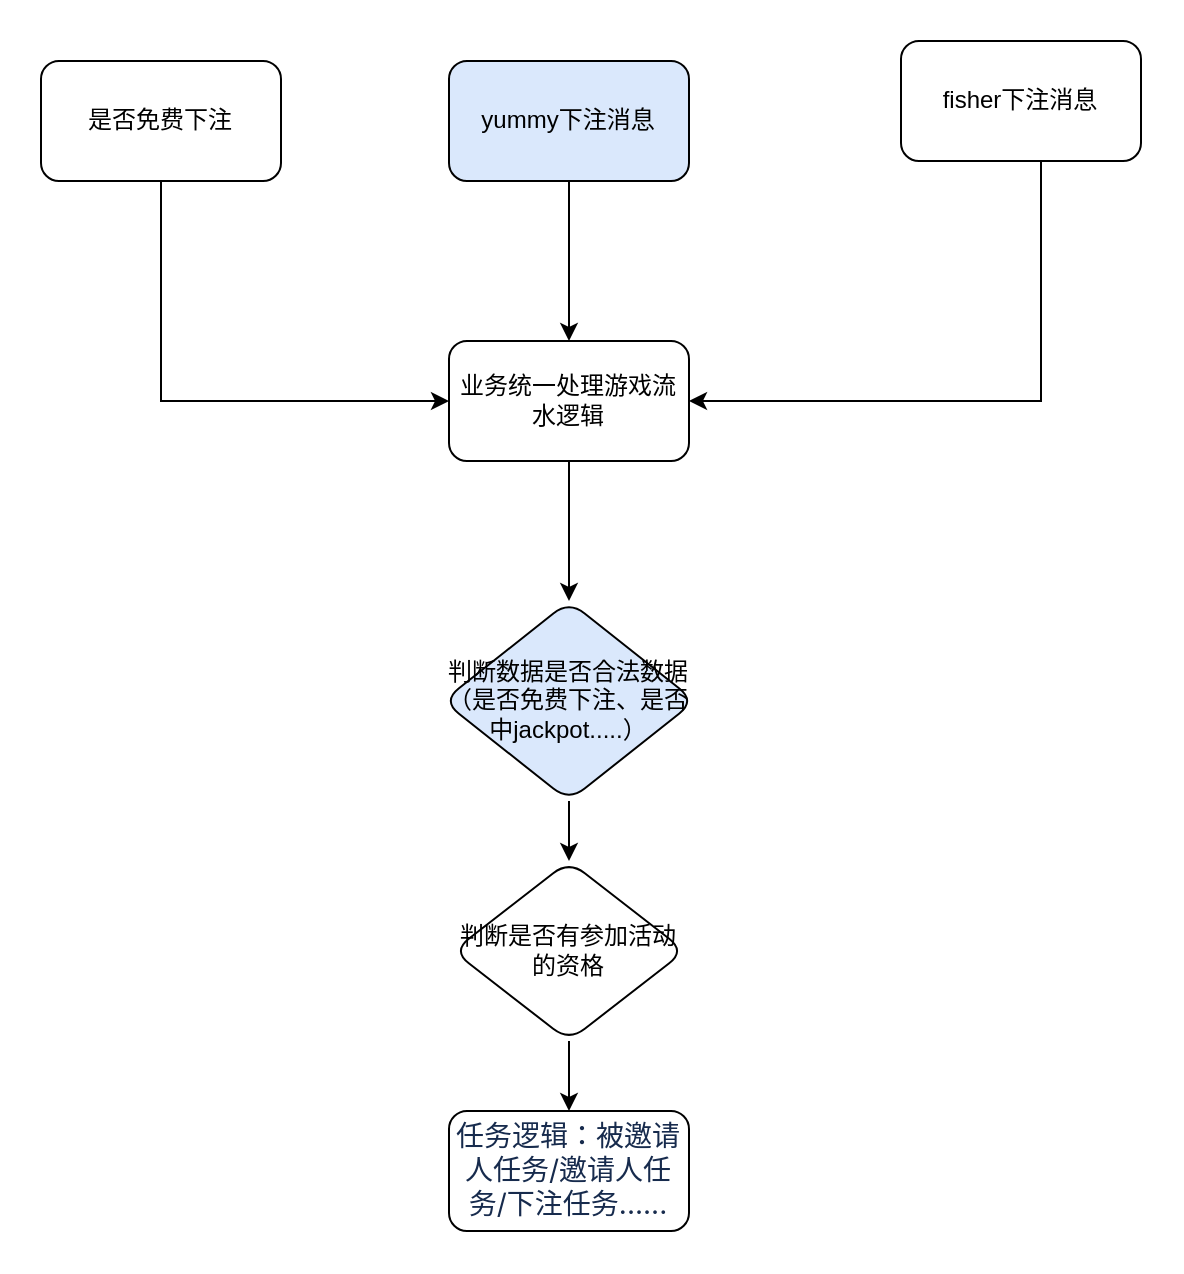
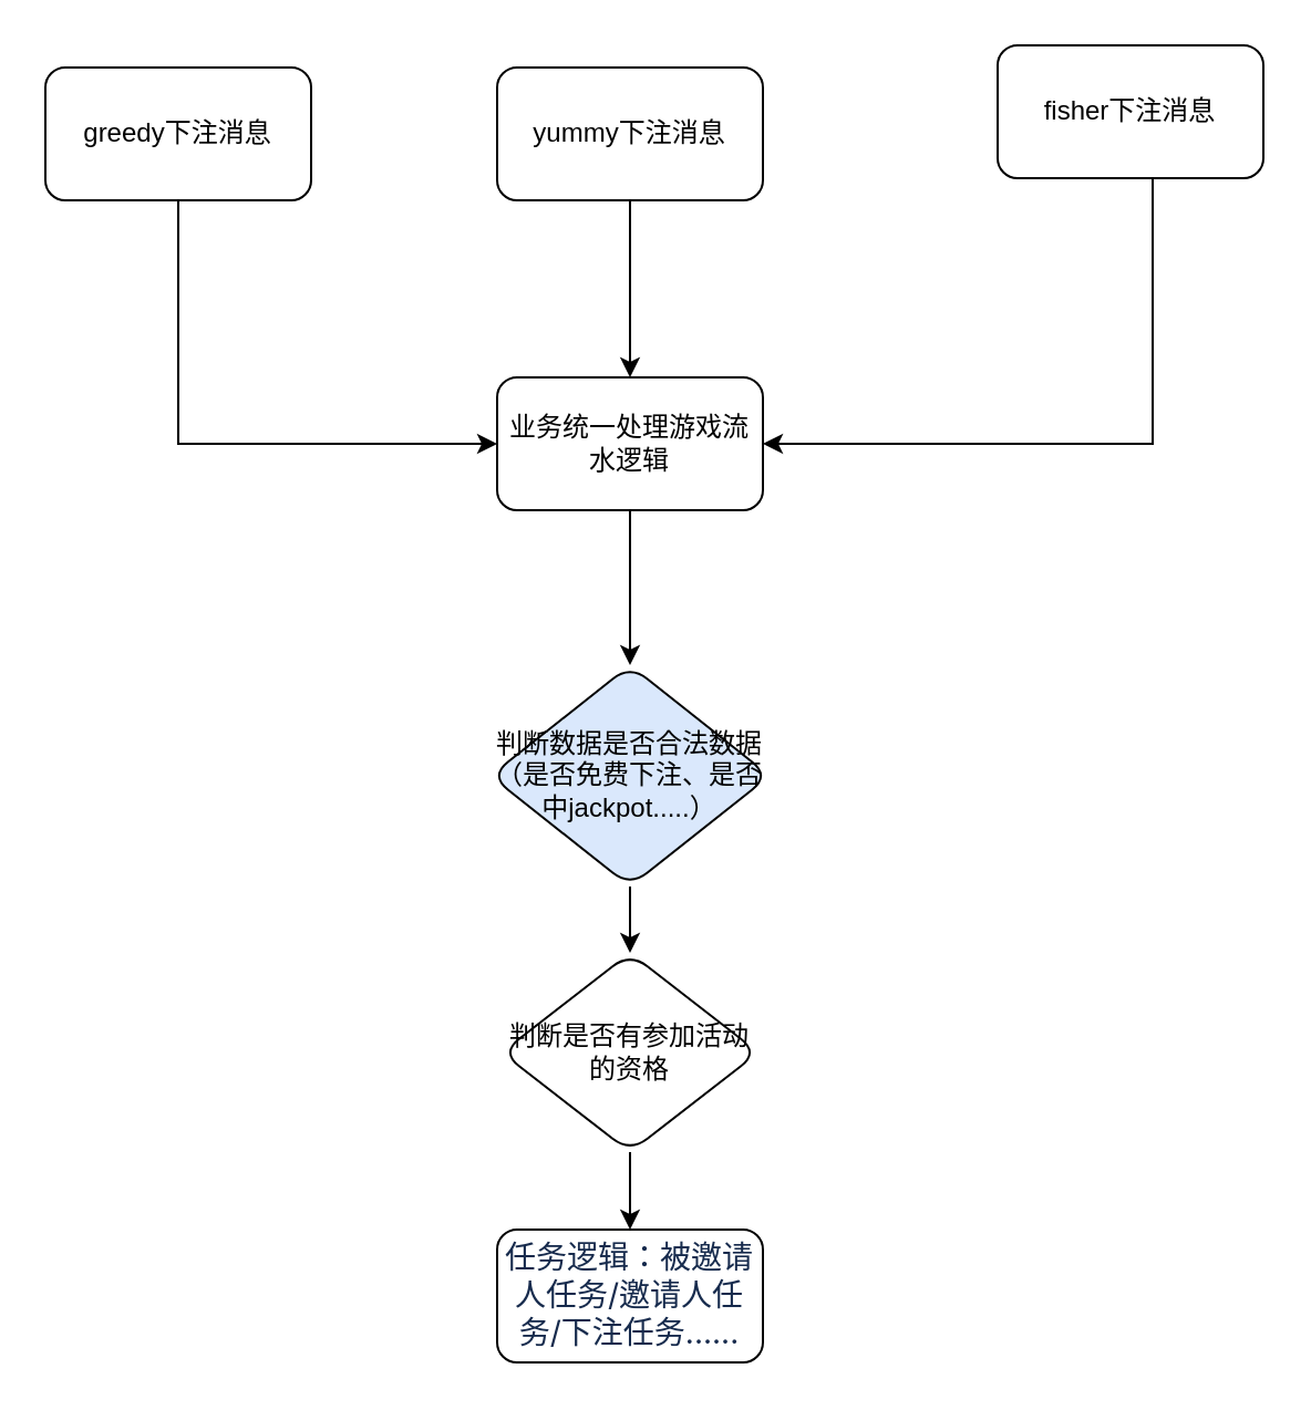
- <mxCell id="3" value="是否免费下注" style="rounded=1;whiteSpace=wrap;html=1;" parent="1" vertex="1"><mxGeometry x="20" y="30" width="120" height="60" as="geometry" /></mxCell>
+ <mxCell id="3" value="greedy下注消息" style="rounded=1;whiteSpace=wrap;html=1;" parent="1" vertex="1"><mxGeometry x="20" y="30" width="120" height="60" as="geometry" /></mxCell>
- <mxCell id="9" value="yummy下注消息" style="rounded=1;whiteSpace=wrap;html=1;fillColor=#dae8fc;" parent="1" vertex="1"><mxGeometry x="224" y="30" width="120" height="60" as="geometry" /></mxCell>
+ <mxCell id="9" value="yummy下注消息" style="rounded=1;whiteSpace=wrap;html=1;" parent="1" vertex="1"><mxGeometry x="224" y="30" width="120" height="60" as="geometry" /></mxCell>
